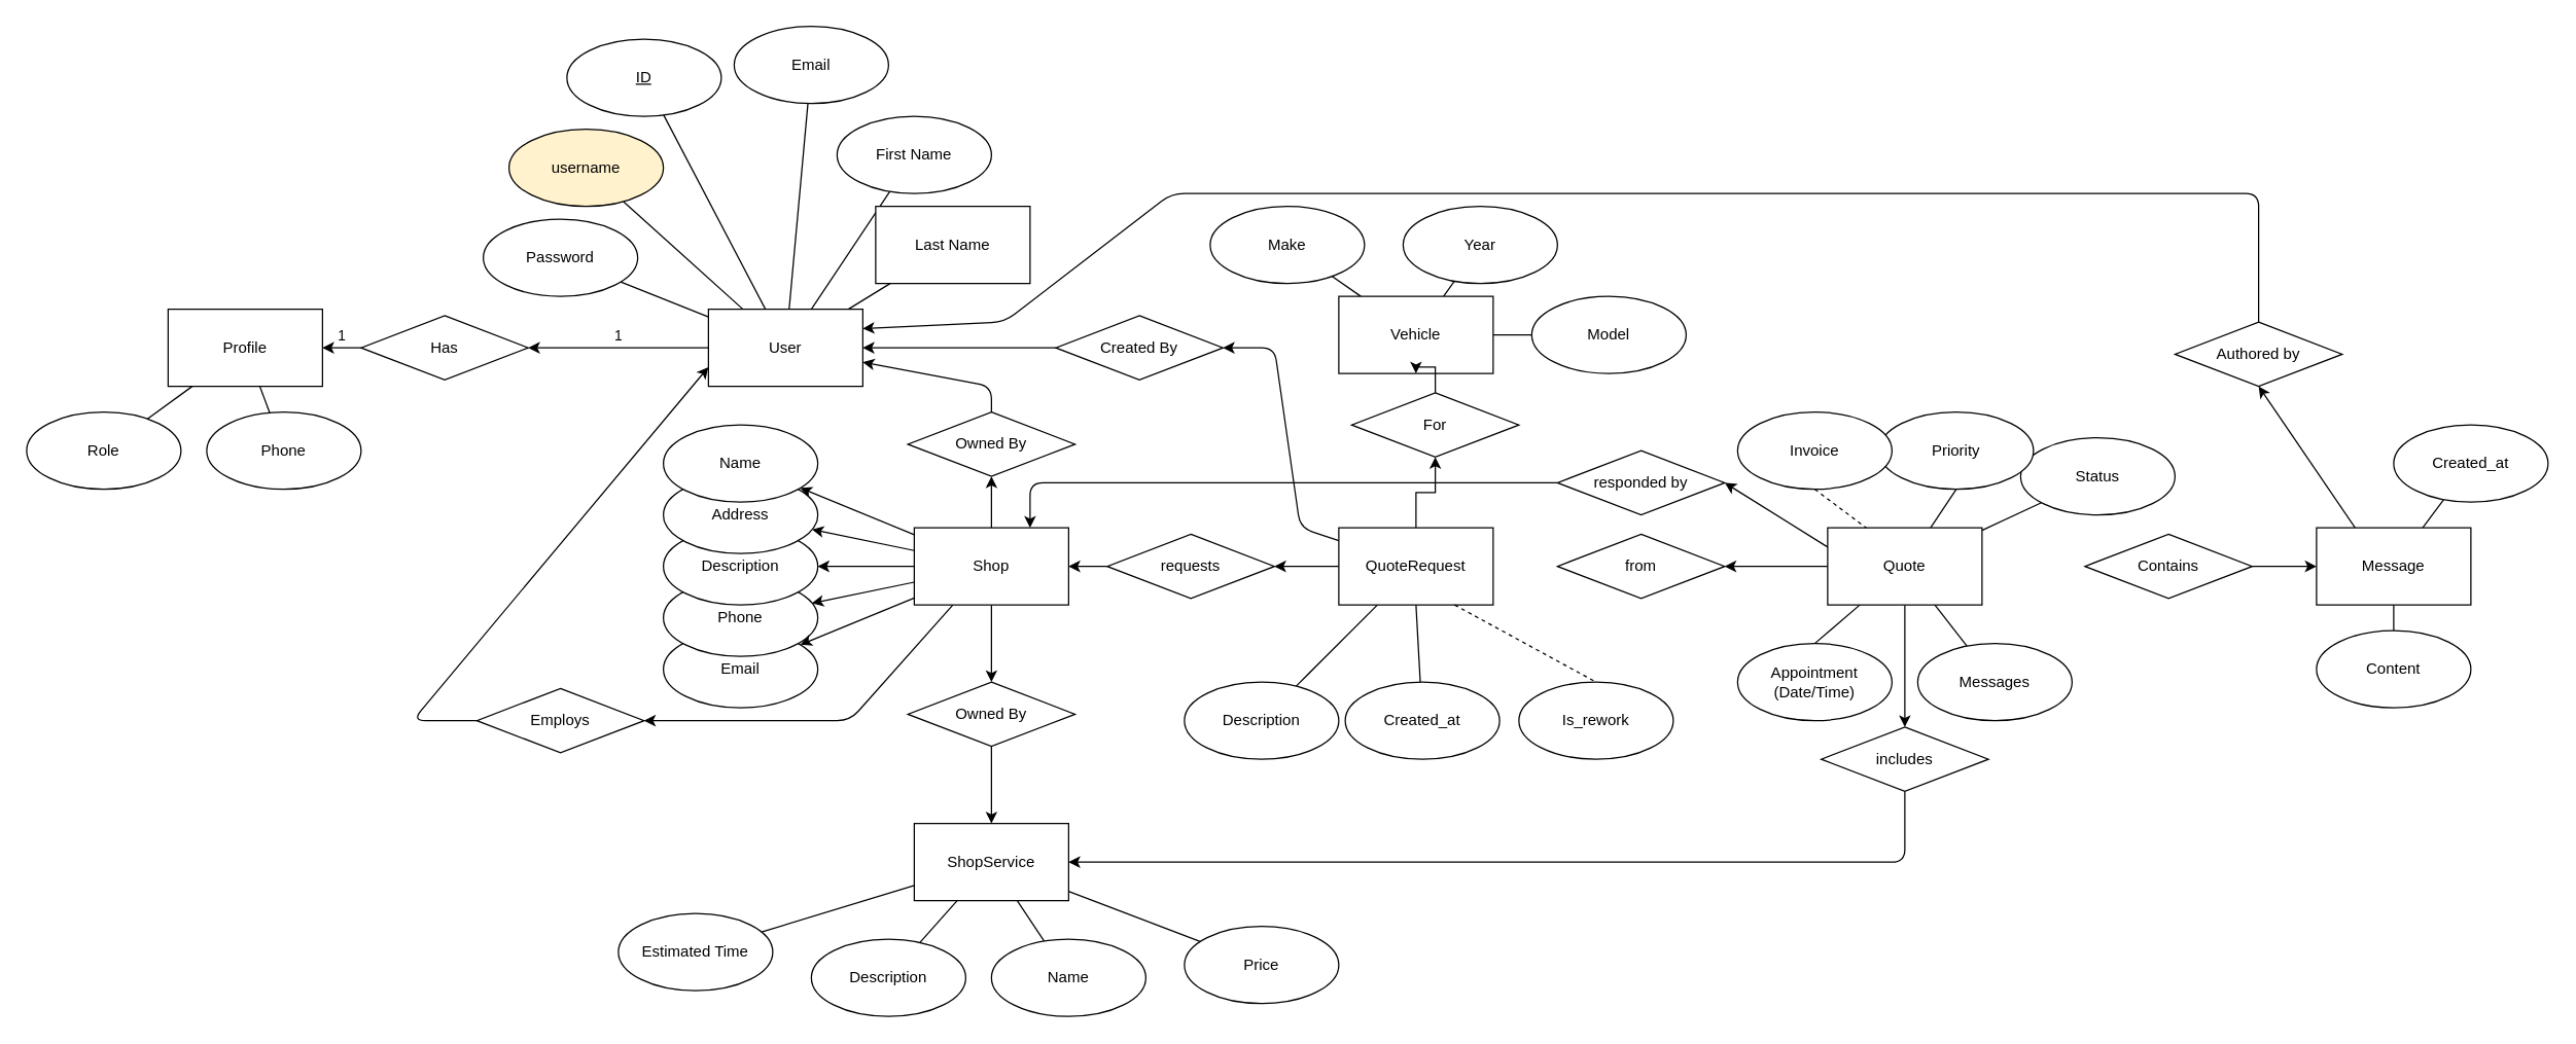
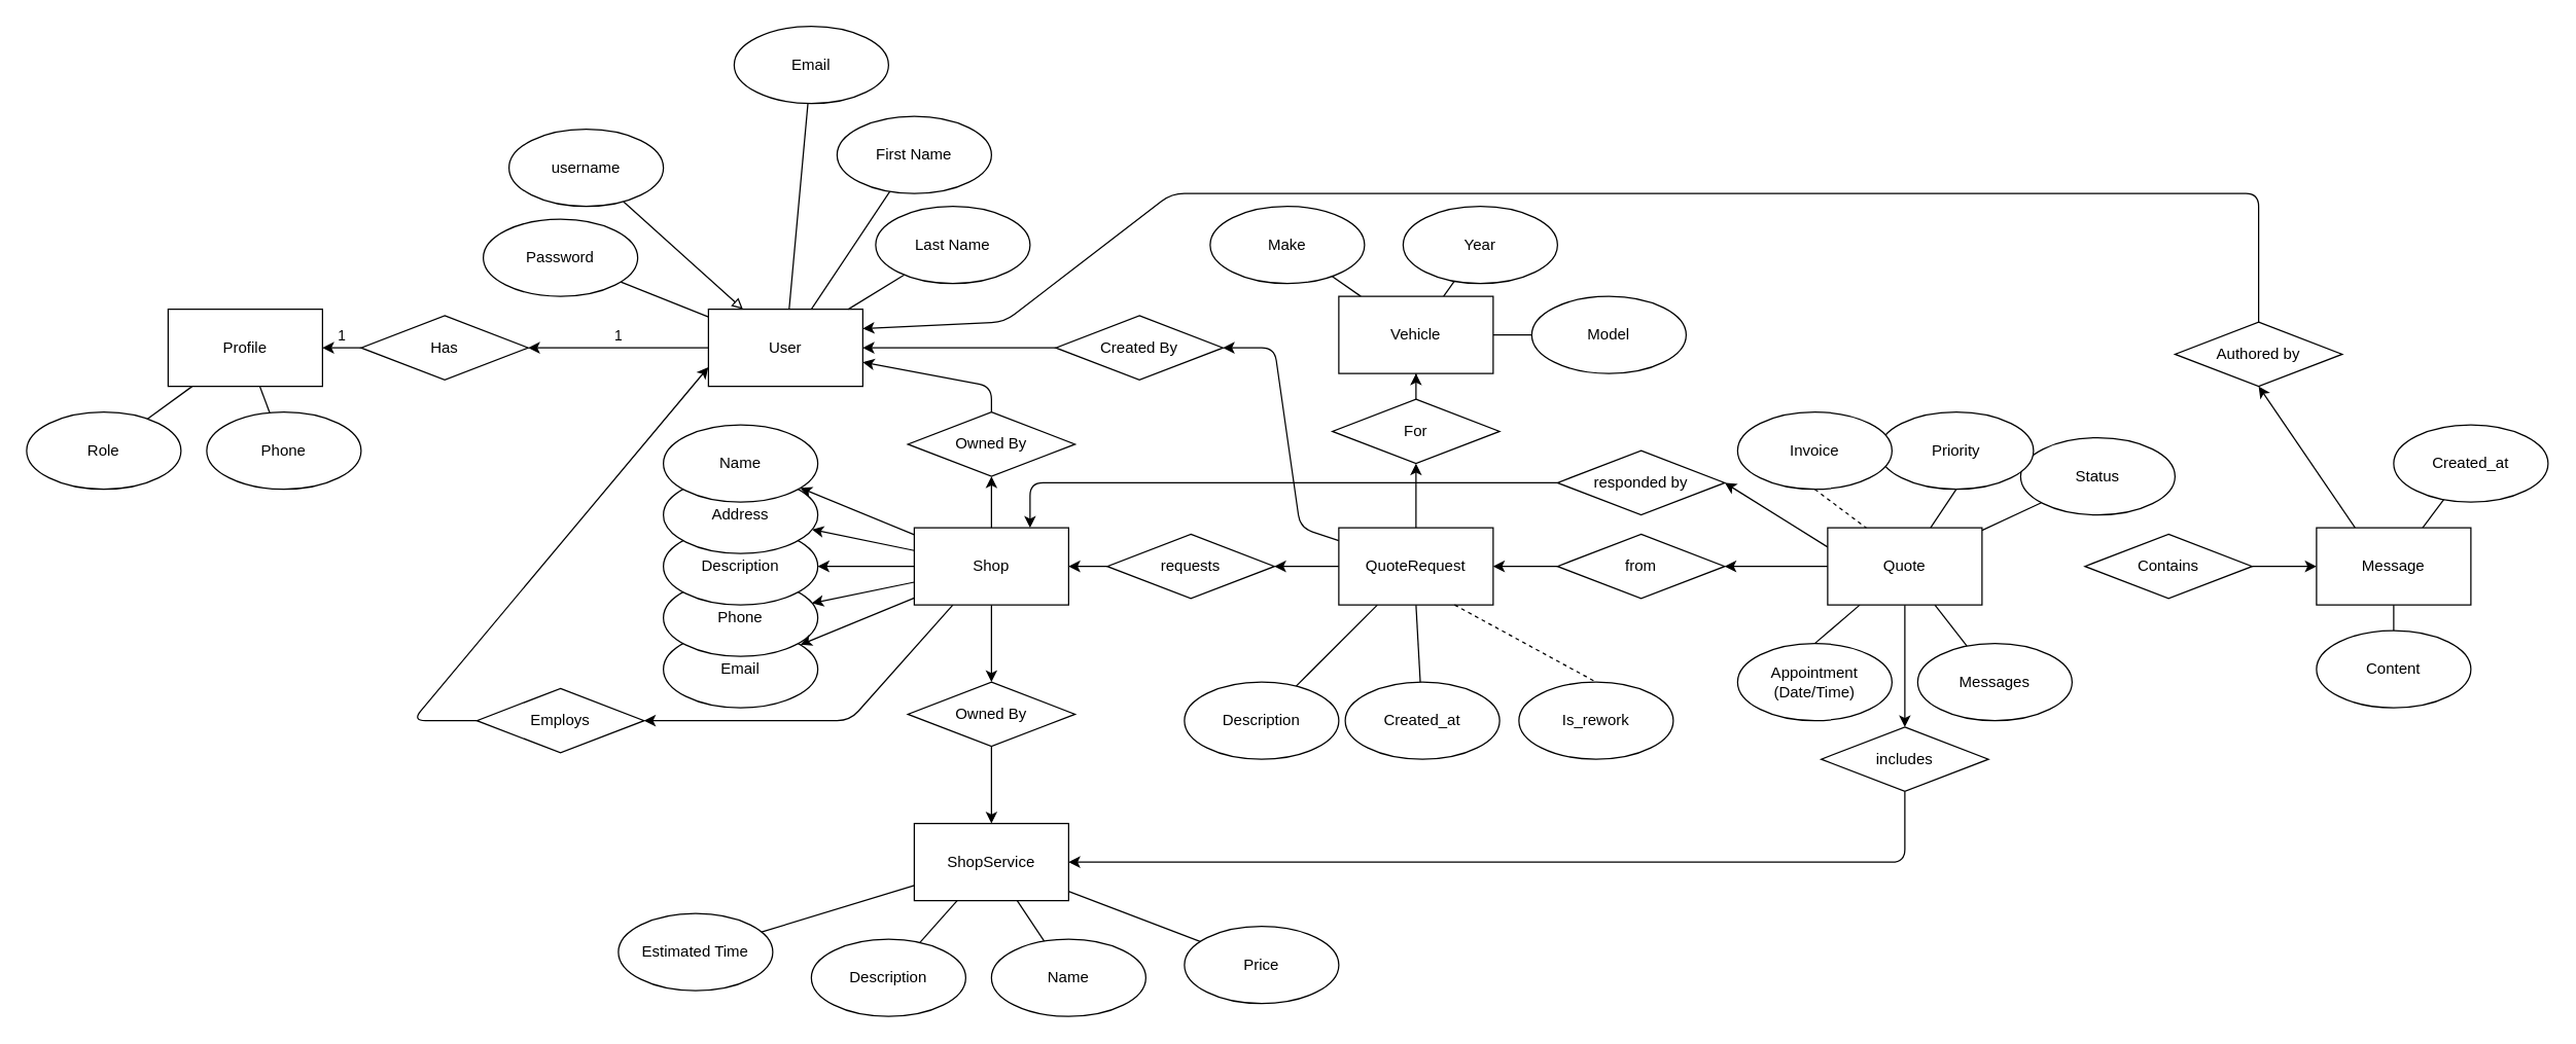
- <mxCell id="41" value="&lt;u&gt;ID&lt;/u&gt;" style="ellipse;whiteSpace=wrap;html=1;rounded=0;" parent="1" vertex="1"><mxGeometry x="440" y="30" width="120" height="60" as="geometry" /></mxCell>
- <mxCell id="99" value="username" style="ellipse;whiteSpace=wrap;html=1;rounded=0;fillColor=#fff2cc;" parent="1" vertex="1"><mxGeometry x="395" y="100" width="120" height="60" as="geometry" /></mxCell>
+ <mxCell id="99" value="username" style="ellipse;whiteSpace=wrap;html=1;rounded=0;" parent="1" vertex="1"><mxGeometry x="395" y="100" width="120" height="60" as="geometry" /></mxCell>
- <mxCell id="11" value="" style="rounded=0;orthogonalLoop=1;jettySize=auto;html=1;endArrow=none;endFill=0;" parent="1" source="15" target="41" edge="1"><mxGeometry relative="1" as="geometry" /></mxCell>
- <mxCell id="102" value="Last Name" style="whiteSpace=wrap;html=1;rounded=0;" parent="1" vertex="1"><mxGeometry x="680" y="160" width="120" height="60" as="geometry" /></mxCell>
+ <mxCell id="102" value="Last Name" style="ellipse;whiteSpace=wrap;html=1;rounded=0;" parent="1" vertex="1"><mxGeometry x="680" y="160" width="120" height="60" as="geometry" /></mxCell>
- <mxCell id="98" style="edgeStyle=none;rounded=1;orthogonalLoop=1;jettySize=auto;html=1;endArrow=none;endFill=0;" parent="1" source="99" target="15" edge="1"><mxGeometry relative="1" as="geometry" /></mxCell>
+ <mxCell id="98" style="edgeStyle=none;rounded=1;orthogonalLoop=1;jettySize=auto;html=1;endArrow=block;endFill=0;" parent="1" source="99" target="15" edge="1"><mxGeometry relative="1" as="geometry" /></mxCell>
- <mxCell id="88" value="For" style="rhombus;whiteSpace=wrap;html=1;rounded=0;" parent="1" vertex="1"><mxGeometry x="1050" y="305" width="130" height="50" as="geometry" /></mxCell>
+ <mxCell id="88" value="For" style="rhombus;whiteSpace=wrap;html=1;rounded=0;" parent="1" vertex="1"><mxGeometry x="1035" y="310" width="130" height="50" as="geometry" /></mxCell>
+ <mxCell id="65" style="edgeStyle=orthogonalEdgeStyle;rounded=0;orthogonalLoop=1;jettySize=auto;html=1;exitX=0;exitY=0.5;exitDx=0;exitDy=0;" parent="1" source="66" target="36" edge="1"><mxGeometry relative="1" as="geometry" /></mxCell>
